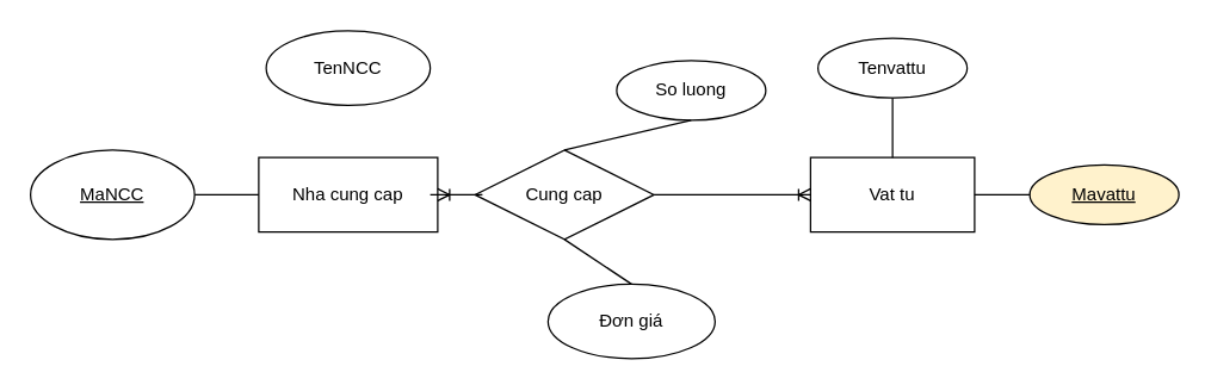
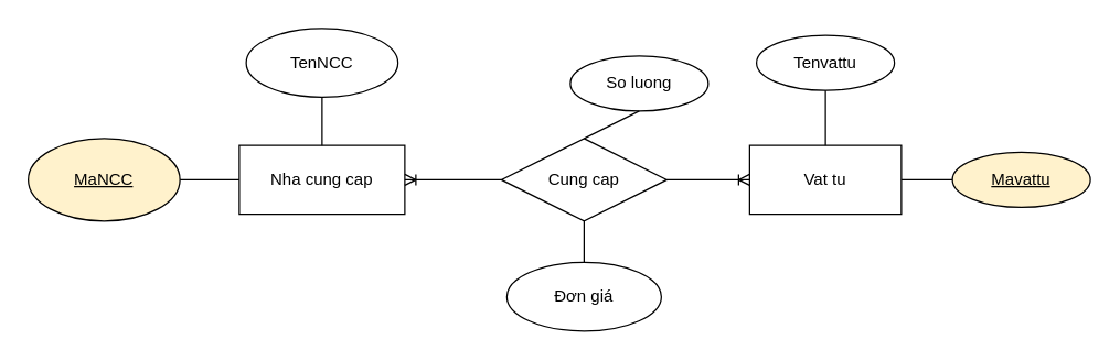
+ <mxCell id="10" value="" style="endArrow=none;html=1;rounded=0;exitX=0.5;exitY=1;exitDx=0;exitDy=0;entryX=0.5;entryY=0;entryDx=0;entryDy=0;" edge="1" parent="1" source="7" target="2"><mxGeometry relative="1" as="geometry"><mxPoint x="363" y="260" as="sourcePoint" /><mxPoint x="523" y="260" as="targetPoint" /></mxGeometry></mxCell>
- <mxCell id="8" value="MaNCC" style="ellipse;whiteSpace=wrap;html=1;align=center;fontStyle=4;" vertex="1" parent="1"><mxGeometry x="20" y="100" width="110" height="60" as="geometry" /></mxCell>
+ <mxCell id="8" value="MaNCC" style="ellipse;whiteSpace=wrap;html=1;align=center;fontStyle=4;fillColor=#fff2cc;" vertex="1" parent="1"><mxGeometry x="20" y="100" width="110" height="60" as="geometry" /></mxCell>
- <mxCell id="3" value="Cung cap" style="shape=rhombus;perimeter=rhombusPerimeter;whiteSpace=wrap;html=1;align=center;" vertex="1" parent="1"><mxGeometry x="318" y="100" width="120" height="60" as="geometry" /></mxCell>
+ <mxCell id="3" value="Cung cap" style="shape=rhombus;perimeter=rhombusPerimeter;whiteSpace=wrap;html=1;align=center;" vertex="1" parent="1"><mxGeometry x="363" y="100" width="120" height="60" as="geometry" /></mxCell>
